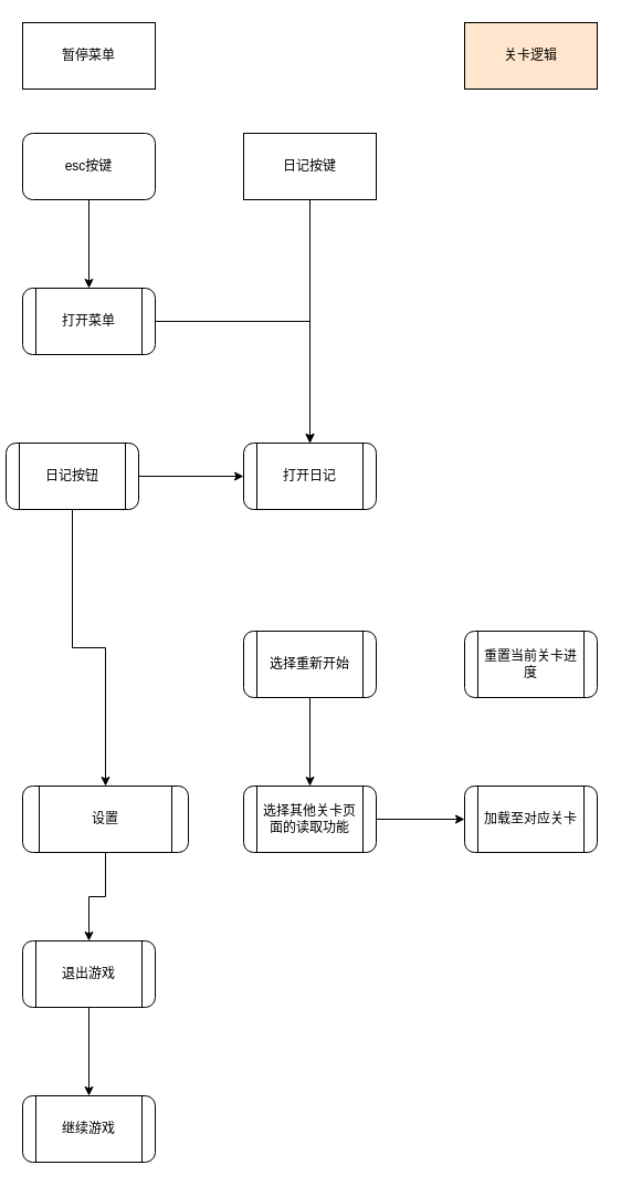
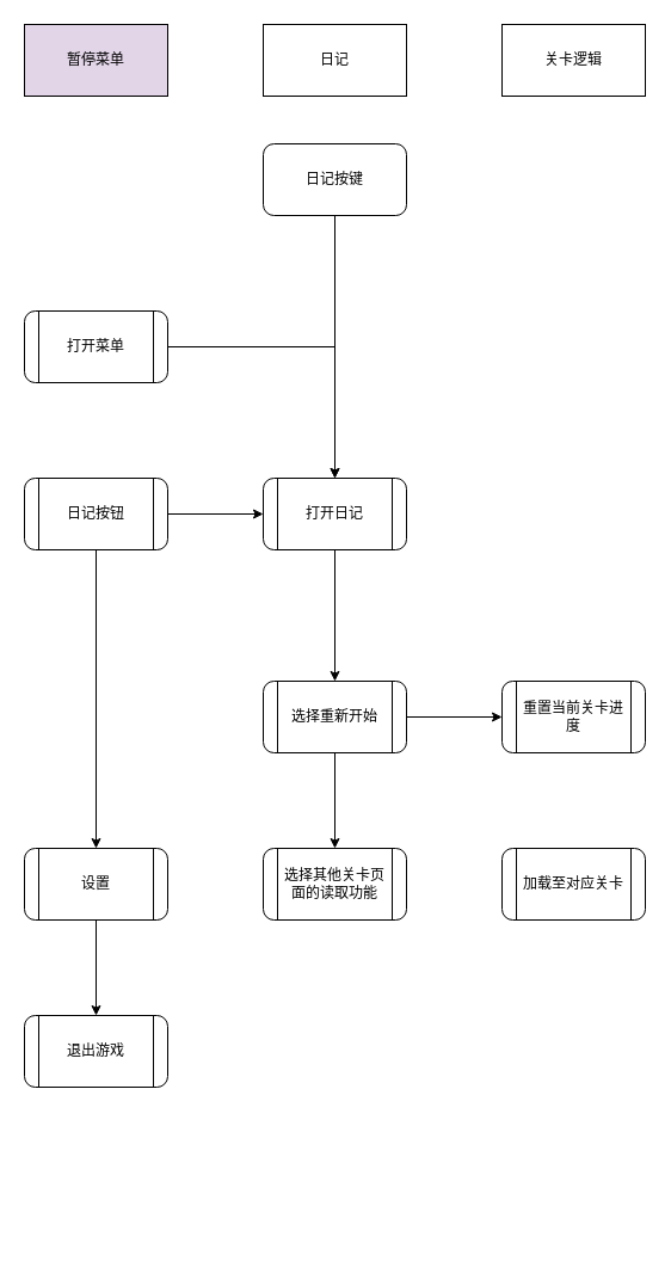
- <mxCell id="13" value="暂停菜单" style="rounded=0;whiteSpace=wrap;html=1;" vertex="1" parent="1"><mxGeometry x="20" y="20" width="120" height="60" as="geometry" /></mxCell>
+ <mxCell id="13" value="暂停菜单" style="rounded=0;whiteSpace=wrap;html=1;fillColor=#e1d5e7;" vertex="1" parent="1"><mxGeometry x="20" y="20" width="120" height="60" as="geometry" /></mxCell>
+ <mxCell id="14" value="日记" style="rounded=0;whiteSpace=wrap;html=1;" vertex="1" parent="1"><mxGeometry x="220" y="20" width="120" height="60" as="geometry" /></mxCell>
- <mxCell id="15" value="关卡逻辑" style="rounded=0;whiteSpace=wrap;html=1;fillColor=#ffe6cc;" vertex="1" parent="1"><mxGeometry x="420" y="20" width="120" height="60" as="geometry" /></mxCell>
+ <mxCell id="15" value="关卡逻辑" style="rounded=0;whiteSpace=wrap;html=1;" vertex="1" parent="1"><mxGeometry x="420" y="20" width="120" height="60" as="geometry" /></mxCell>
- <mxCell id="3" value="esc按键" style="rounded=1;whiteSpace=wrap;html=1;" vertex="1" parent="1"><mxGeometry x="20" y="120" width="120" height="60" as="geometry" /></mxCell>
- <mxCell id="5" value="日记按键" style="whiteSpace=wrap;html=1;rounded=0;" vertex="1" parent="1"><mxGeometry x="220" y="120" width="120" height="60" as="geometry" /></mxCell>
+ <mxCell id="5" value="日记按键" style="rounded=1;whiteSpace=wrap;html=1;" vertex="1" parent="1"><mxGeometry x="220" y="120" width="120" height="60" as="geometry" /></mxCell>
- <mxCell id="2" value="" style="edgeStyle=orthogonalEdgeStyle;rounded=0;orthogonalLoop=1;jettySize=auto;html=1;" edge="1" parent="1" source="3" target="7"><mxGeometry relative="1" as="geometry" /></mxCell>
- <mxCell id="10" value="日记按钮" style="shape=process;whiteSpace=wrap;html=1;backgroundOutline=1;rounded=1;" vertex="1" parent="1"><mxGeometry x="5" y="400" width="120" height="60" as="geometry" /></mxCell>
+ <mxCell id="10" value="日记按钮" style="shape=process;whiteSpace=wrap;html=1;backgroundOutline=1;rounded=1;" vertex="1" parent="1"><mxGeometry x="20" y="400" width="120" height="60" as="geometry" /></mxCell>
+ <mxCell id="11" value="" style="edgeStyle=orthogonalEdgeStyle;rounded=0;orthogonalLoop=1;jettySize=auto;html=1;" edge="1" parent="1" source="12" target="18"><mxGeometry relative="1" as="geometry" /></mxCell>
+ <mxCell id="16" value="" style="edgeStyle=orthogonalEdgeStyle;rounded=0;orthogonalLoop=1;jettySize=auto;html=1;" edge="1" parent="1" source="18" target="24"><mxGeometry relative="1" as="geometry" /></mxCell>
- <mxCell id="20" value="设置" style="shape=process;whiteSpace=wrap;html=1;backgroundOutline=1;rounded=1;" vertex="1" parent="1"><mxGeometry x="20" y="710" width="150" height="60" as="geometry" /></mxCell>
+ <mxCell id="20" value="设置" style="shape=process;whiteSpace=wrap;html=1;backgroundOutline=1;rounded=1;" vertex="1" parent="1"><mxGeometry x="20" y="710" width="120" height="60" as="geometry" /></mxCell>
- <mxCell id="25" value="" style="edgeStyle=orthogonalEdgeStyle;rounded=0;orthogonalLoop=1;jettySize=auto;html=1;" edge="1" parent="1" source="26" target="27"><mxGeometry relative="1" as="geometry" /></mxCell>
- <mxCell id="21" value="" style="edgeStyle=orthogonalEdgeStyle;rounded=0;orthogonalLoop=1;jettySize=auto;html=1;" edge="1" parent="1" source="22" target="23"><mxGeometry relative="1" as="geometry" /></mxCell>
- <mxCell id="23" value="继续游戏" style="shape=process;whiteSpace=wrap;html=1;backgroundOutline=1;rounded=1;" vertex="1" parent="1"><mxGeometry x="20" y="990" width="120" height="60" as="geometry" /></mxCell>
